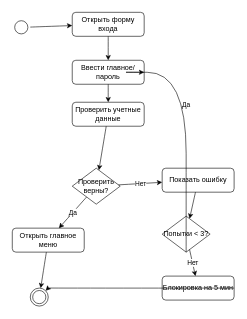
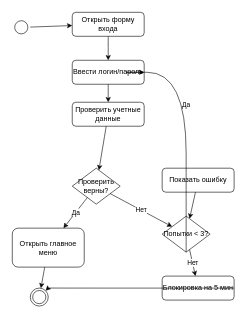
- <mxCell id="4" value="Ввести главное/пароль" style="rounded=1;whiteSpace=wrap;html=1;" vertex="1" parent="1"><mxGeometry x="120" y="100" width="120" height="40" as="geometry" /></mxCell>
+ <mxCell id="4" value="Ввести логин/пароль" style="rounded=1;whiteSpace=wrap;html=1;" vertex="1" parent="1"><mxGeometry x="120" y="100" width="120" height="40" as="geometry" /></mxCell>
- <mxCell id="17" value="Нет" style="edgeStyle=none;curved=1;rounded=0;html=1;" edge="1" parent="1" source="6" target="8"><mxGeometry relative="1" as="geometry" /></mxCell>
+ <mxCell id="17" value="Нет" style="edgeStyle=none;curved=1;rounded=0;html=1;" edge="1" parent="1" source="6" target="9"><mxGeometry relative="1" as="geometry" /></mxCell>
- <mxCell id="7" value="Открыть главное меню" style="rounded=1;whiteSpace=wrap;html=1;" vertex="1" parent="1"><mxGeometry x="20" y="380" width="120" height="40" as="geometry" /></mxCell>
+ <mxCell id="7" value="Открыть главное меню" style="rounded=1;whiteSpace=wrap;html=1;" vertex="1" parent="1"><mxGeometry x="20" y="380" width="120" height="65" as="geometry" /></mxCell>
